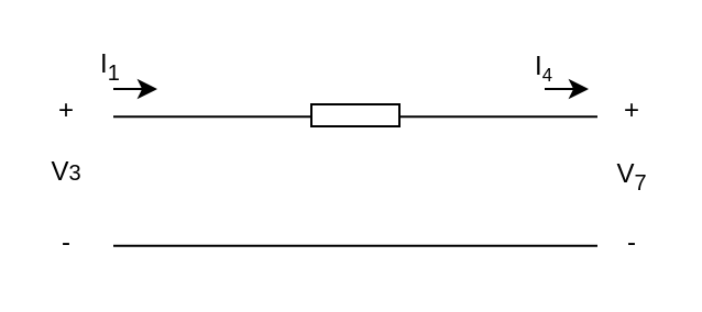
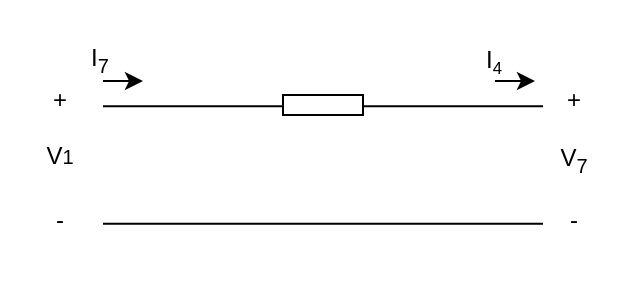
- <mxCell id="5" value="I&lt;sub&gt;1&lt;/sub&gt;" style="text;html=1;strokeColor=none;fillColor=none;align=center;verticalAlign=middle;whiteSpace=wrap;rounded=0;" vertex="1" parent="1"><mxGeometry x="40" y="20" width="20" height="20" as="geometry" /></mxCell>
+ <mxCell id="5" value="I&lt;sub&gt;7&lt;/sub&gt;" style="text;html=1;strokeColor=none;fillColor=none;align=center;verticalAlign=middle;whiteSpace=wrap;rounded=0;" vertex="1" parent="1"><mxGeometry x="40" y="20" width="20" height="20" as="geometry" /></mxCell>
- <mxCell id="10" value="V&lt;span style=&quot;font-size: 10px&quot;&gt;3&lt;/span&gt;" style="text;html=1;strokeColor=none;fillColor=none;align=center;verticalAlign=middle;whiteSpace=wrap;rounded=0;" vertex="1" parent="1"><mxGeometry x="20" y="68" width="20" height="20" as="geometry" /></mxCell>
+ <mxCell id="10" value="V&lt;span style=&quot;font-size: 10px&quot;&gt;1&lt;/span&gt;" style="text;html=1;strokeColor=none;fillColor=none;align=center;verticalAlign=middle;whiteSpace=wrap;rounded=0;" vertex="1" parent="1"><mxGeometry x="20" y="68" width="20" height="20" as="geometry" /></mxCell>
